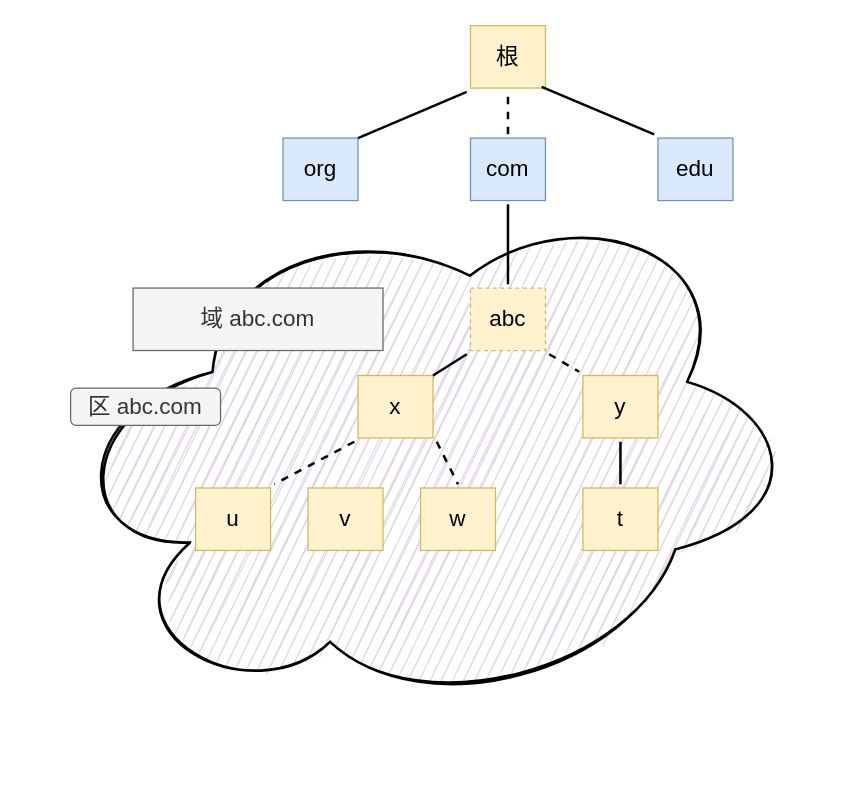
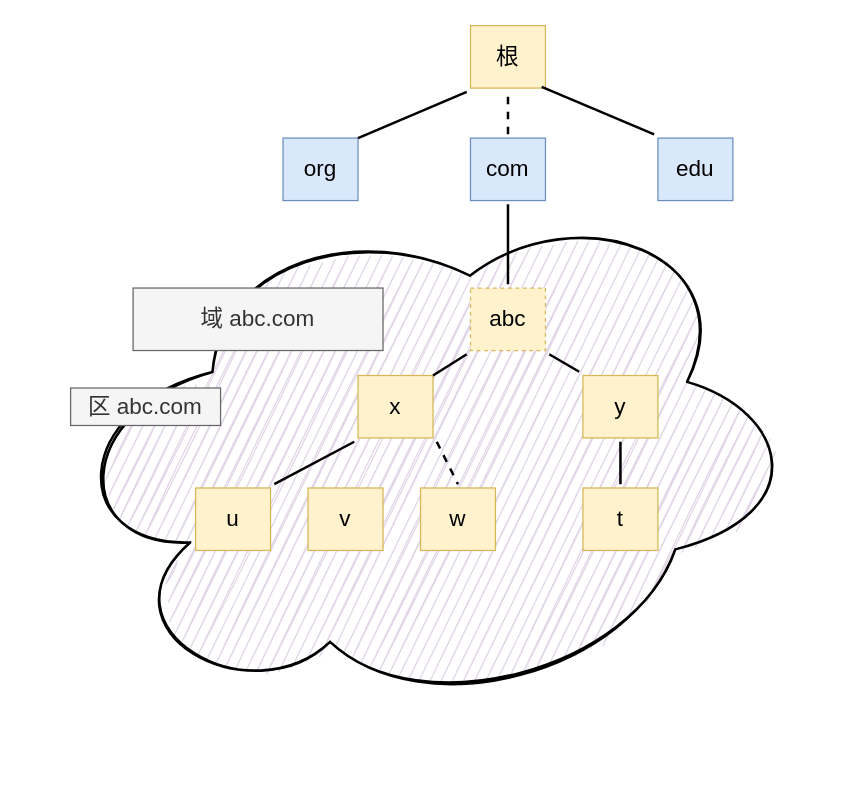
- <mxCell id="20" value="" style="endArrow=none;html=1;rounded=0;fontSize=18;entryX=0;entryY=0;entryDx=0;entryDy=0;exitX=1;exitY=1;exitDx=0;exitDy=0;strokeWidth=2;dashed=1;" edge="1" parent="1" source="7" target="9"><mxGeometry width="50" height="50" relative="1" as="geometry"><mxPoint x="357" y="283" as="sourcePoint" /><mxPoint x="328.974" y="315.008" as="targetPoint" /></mxGeometry></mxCell>
+ <mxCell id="20" value="" style="endArrow=none;html=1;rounded=0;fontSize=18;entryX=0;entryY=0;entryDx=0;entryDy=0;exitX=1;exitY=1;exitDx=0;exitDy=0;strokeWidth=2;" edge="1" parent="1" source="7" target="9"><mxGeometry width="50" height="50" relative="1" as="geometry"><mxPoint x="357" y="283" as="sourcePoint" /><mxPoint x="328.974" y="315.008" as="targetPoint" /></mxGeometry></mxCell>
- <mxCell id="24" value="区 abc.com" style="whiteSpace=wrap;html=1;fontSize=18;strokeWidth=1;fillColor=#f5f5f5;fontColor=#333333;strokeColor=#666666;rounded=1;" vertex="1" parent="1"><mxGeometry x="30" y="310" width="120" height="30" as="geometry" /></mxCell>
+ <mxCell id="24" value="区 abc.com" style="rounded=0;whiteSpace=wrap;html=1;fontSize=18;strokeWidth=1;fillColor=#f5f5f5;fontColor=#333333;strokeColor=#666666;" vertex="1" parent="1"><mxGeometry x="30" y="310" width="120" height="30" as="geometry" /></mxCell>
- <mxCell id="22" value="" style="endArrow=none;html=1;rounded=0;fontSize=18;exitX=0;exitY=1;exitDx=0;exitDy=0;entryX=1;entryY=0;entryDx=0;entryDy=0;strokeWidth=2;dashed=1;" edge="1" parent="1" source="8" target="11"><mxGeometry width="50" height="50" relative="1" as="geometry"><mxPoint x="300" y="363" as="sourcePoint" /><mxPoint x="260" y="397" as="targetPoint" /></mxGeometry></mxCell>
+ <mxCell id="22" value="" style="endArrow=none;html=1;rounded=0;fontSize=18;exitX=0;exitY=1;exitDx=0;exitDy=0;entryX=1;entryY=0;entryDx=0;entryDy=0;strokeWidth=2;" edge="1" parent="1" source="8" target="11"><mxGeometry width="50" height="50" relative="1" as="geometry"><mxPoint x="300" y="363" as="sourcePoint" /><mxPoint x="260" y="397" as="targetPoint" /></mxGeometry></mxCell>
